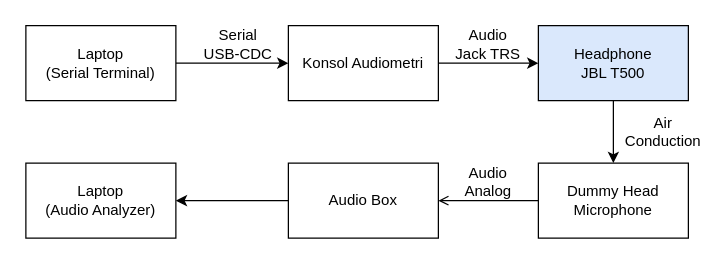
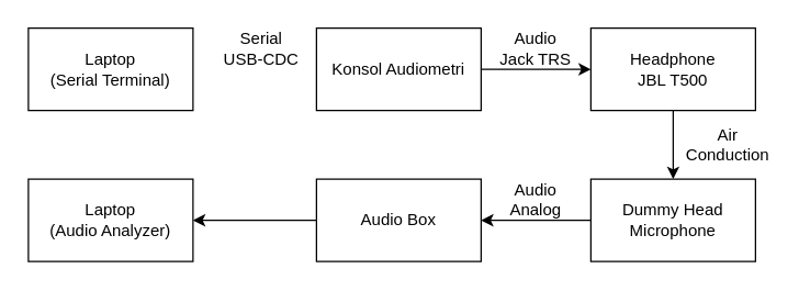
- <mxCell id="2" value="" style="edgeStyle=orthogonalEdgeStyle;rounded=0;orthogonalLoop=1;jettySize=auto;html=1;" edge="1" parent="1" source="3" target="5"><mxGeometry relative="1" as="geometry" /></mxCell>
- <mxCell id="7" value="Headphone&lt;br&gt;JBL T500" style="rounded=0;whiteSpace=wrap;html=1;fillColor=#dae8fc;" vertex="1" parent="1"><mxGeometry x="430" y="20" width="120" height="60" as="geometry" /></mxCell>
+ <mxCell id="7" value="Headphone&lt;br&gt;JBL T500" style="rounded=0;whiteSpace=wrap;html=1;" vertex="1" parent="1"><mxGeometry x="430" y="20" width="120" height="60" as="geometry" /></mxCell>
- <mxCell id="10" value="" style="edgeStyle=orthogonalEdgeStyle;rounded=0;orthogonalLoop=1;jettySize=auto;html=1;endArrow=open;" edge="1" parent="1" source="11" target="14"><mxGeometry relative="1" as="geometry" /></mxCell>
+ <mxCell id="10" value="" style="edgeStyle=orthogonalEdgeStyle;rounded=0;orthogonalLoop=1;jettySize=auto;html=1;" edge="1" parent="1" source="11" target="14"><mxGeometry relative="1" as="geometry" /></mxCell>
